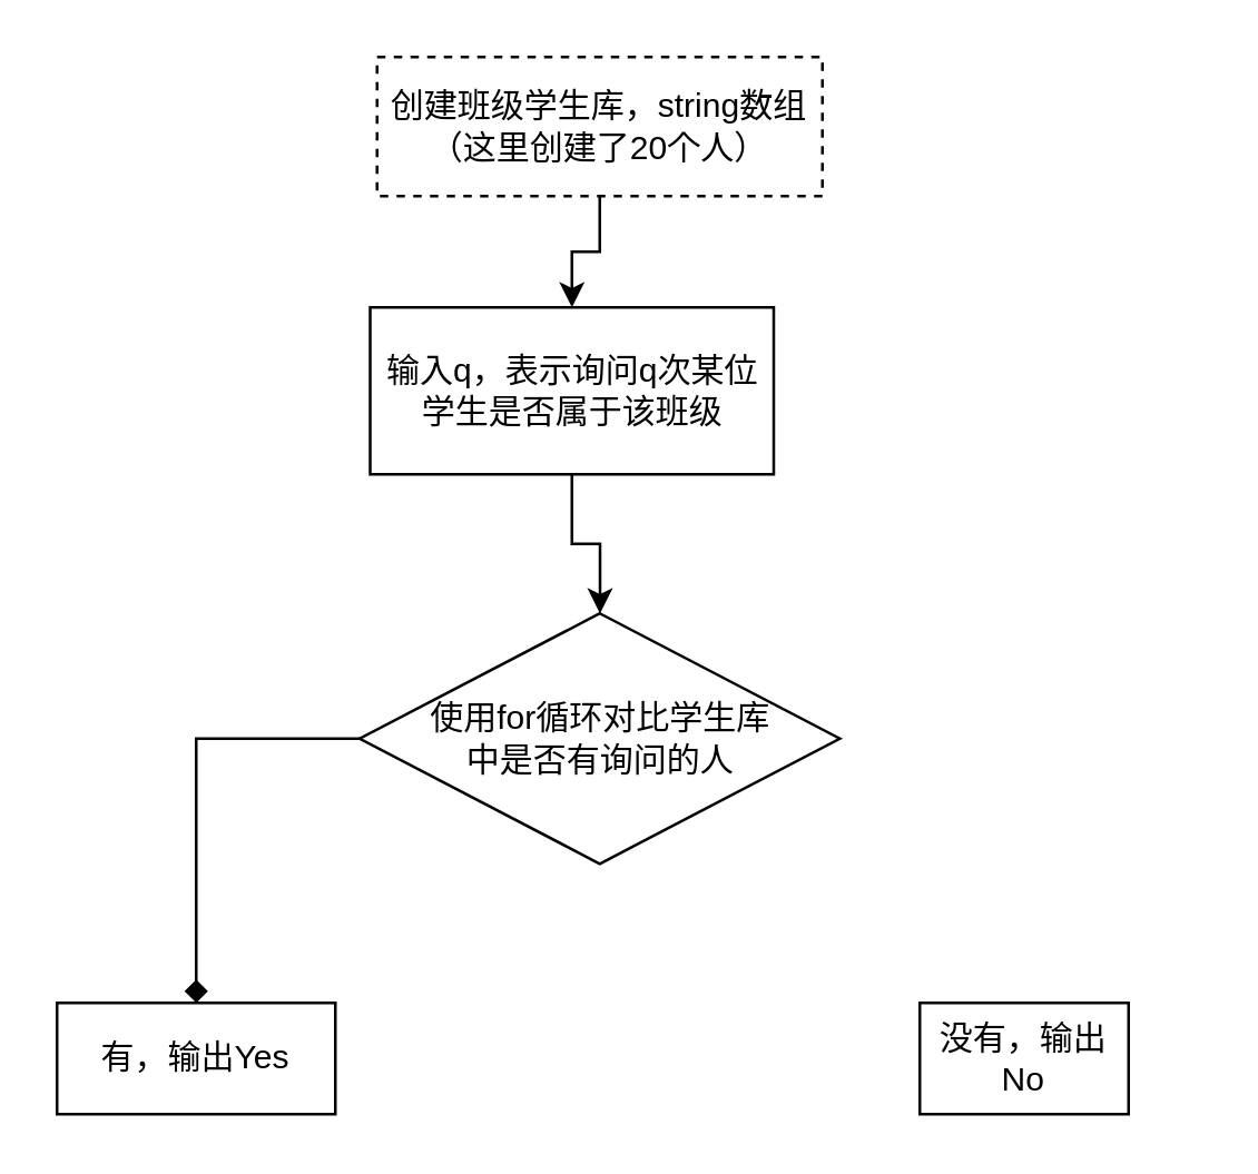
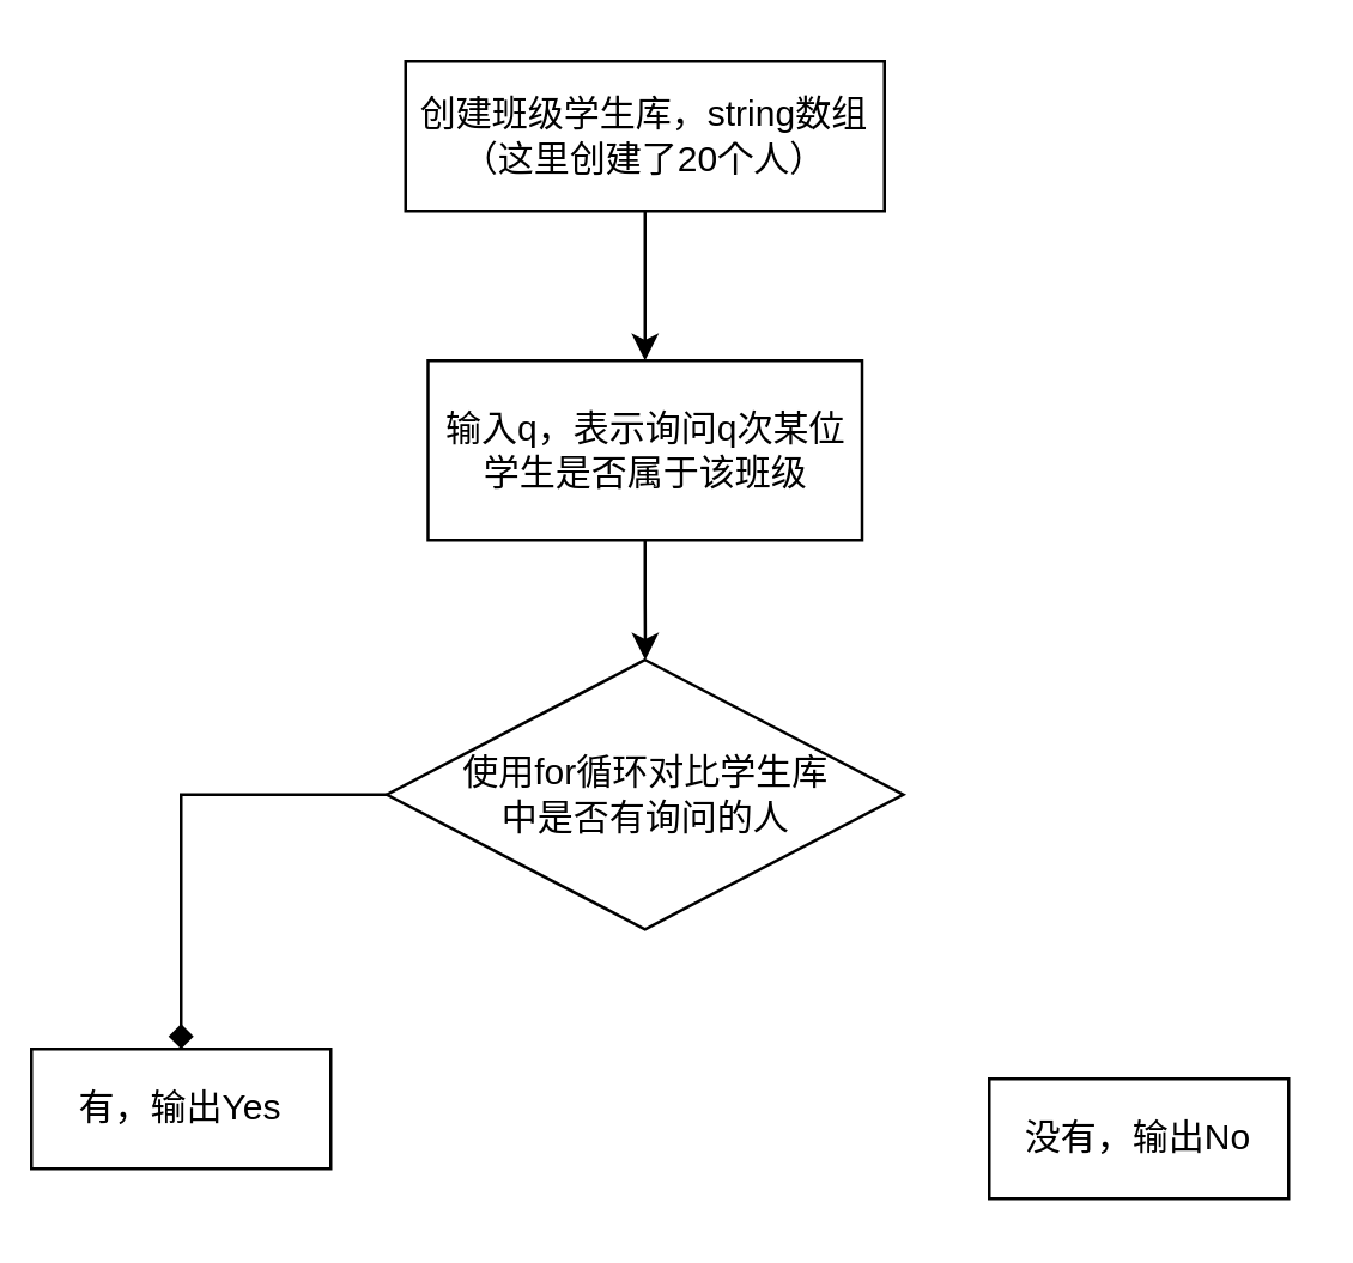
- <mxCell id="3" value="创建班级学生库，string数组&lt;br&gt;（这里创建了20个人）" style="rounded=0;whiteSpace=wrap;html=1;dashed=1;" vertex="1" parent="1"><mxGeometry x="135" y="20" width="160" height="50" as="geometry" /></mxCell>
+ <mxCell id="3" value="创建班级学生库，string数组&lt;br&gt;（这里创建了20个人）" style="rounded=0;whiteSpace=wrap;html=1;" vertex="1" parent="1"><mxGeometry x="135" y="20" width="160" height="50" as="geometry" /></mxCell>
- <mxCell id="5" value="输入q，表示询问q次某位学生是否属于该班级" style="whiteSpace=wrap;html=1;rounded=0;" vertex="1" parent="1"><mxGeometry x="132.5" y="110" width="145" height="60" as="geometry" /></mxCell>
+ <mxCell id="5" value="输入q，表示询问q次某位学生是否属于该班级" style="whiteSpace=wrap;html=1;rounded=0;" vertex="1" parent="1"><mxGeometry x="142.5" y="120" width="145" height="60" as="geometry" /></mxCell>
- <mxCell id="8" value="有，输出Yes" style="whiteSpace=wrap;html=1;rounded=0;" vertex="1" parent="1"><mxGeometry x="20" y="360" width="100" height="40" as="geometry" /></mxCell>
+ <mxCell id="8" value="有，输出Yes" style="whiteSpace=wrap;html=1;rounded=0;" vertex="1" parent="1"><mxGeometry x="10" y="350" width="100" height="40" as="geometry" /></mxCell>
- <mxCell id="9" value="没有，输出No" style="whiteSpace=wrap;html=1;rounded=0;" vertex="1" parent="1"><mxGeometry x="330" y="360" width="75" height="40" as="geometry" /></mxCell>
+ <mxCell id="9" value="没有，输出No" style="whiteSpace=wrap;html=1;rounded=0;" vertex="1" parent="1"><mxGeometry x="330" y="360" width="100" height="40" as="geometry" /></mxCell>
